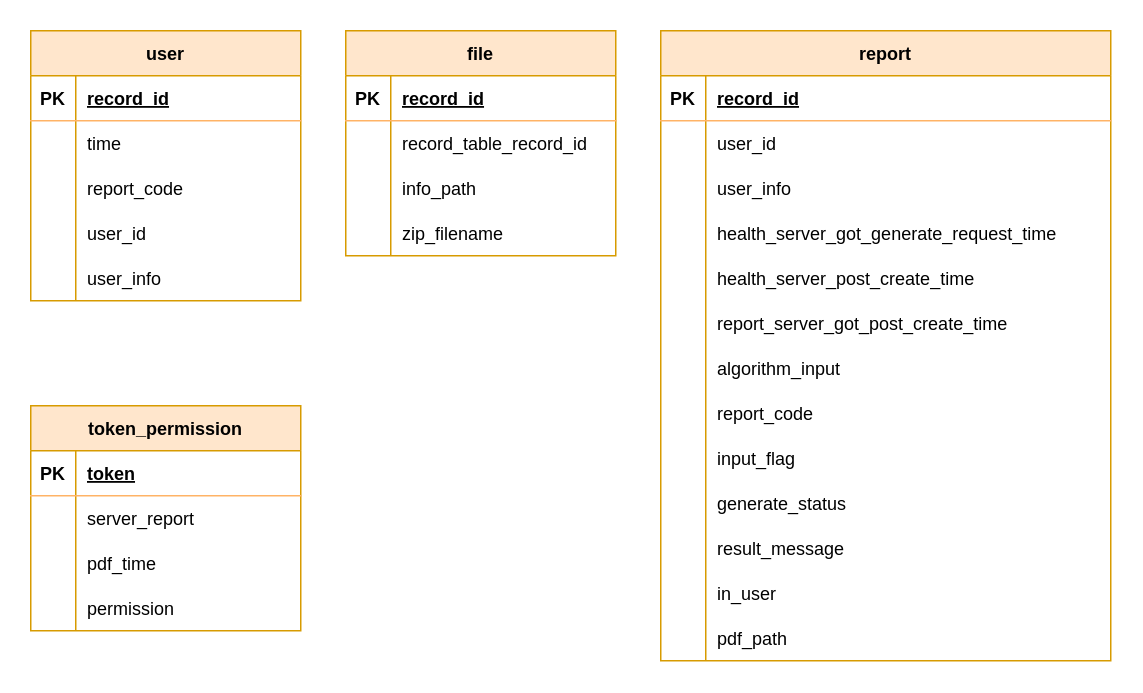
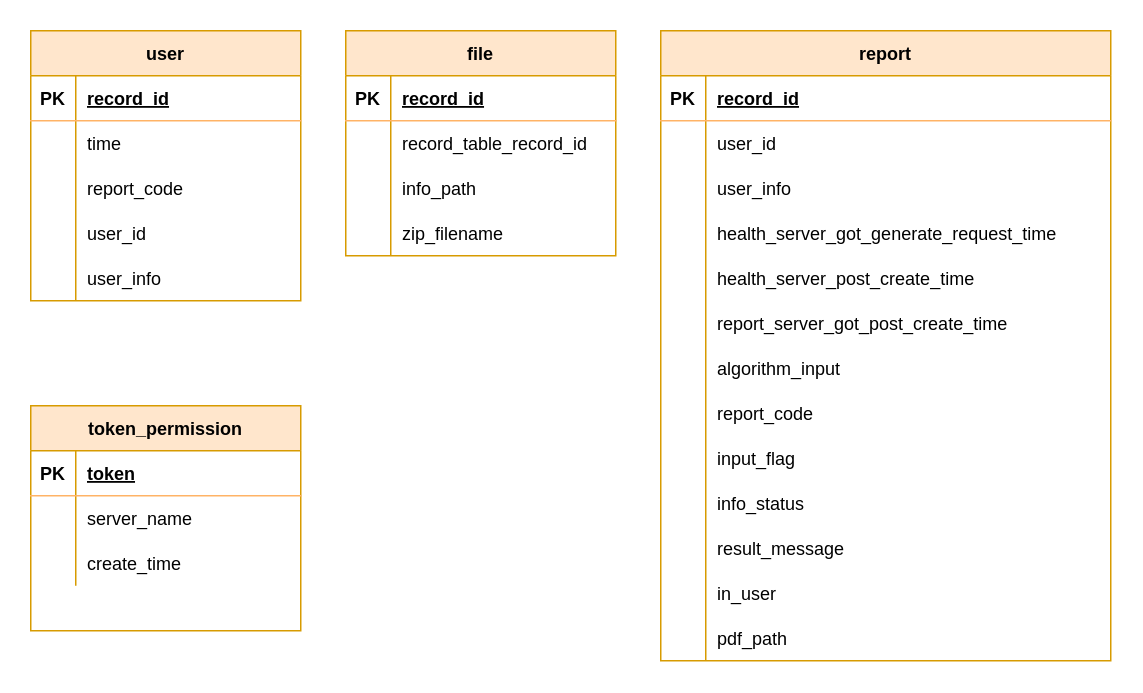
- <mxCell id="54" value="generate_status" style="shape=partialRectangle;connectable=0;fillColor=none;top=0;left=0;bottom=0;right=0;align=left;spacingLeft=6;overflow=hidden;" parent="1" vertex="1"><mxGeometry x="470" y="320" width="270" height="30" as="geometry"><mxRectangle width="270" height="30" as="alternateBounds" /></mxGeometry></mxCell>
+ <mxCell id="54" value="info_status" style="shape=partialRectangle;connectable=0;fillColor=none;top=0;left=0;bottom=0;right=0;align=left;spacingLeft=6;overflow=hidden;" parent="1" vertex="1"><mxGeometry x="470" y="320" width="270" height="30" as="geometry"><mxRectangle width="270" height="30" as="alternateBounds" /></mxGeometry></mxCell>
- <mxCell id="63" value="server_report" style="shape=partialRectangle;connectable=0;fillColor=none;top=0;left=0;bottom=0;right=0;align=left;spacingLeft=6;overflow=hidden;" parent="61" vertex="1"><mxGeometry x="30" width="150" height="30" as="geometry"><mxRectangle width="150" height="30" as="alternateBounds" /></mxGeometry></mxCell>
+ <mxCell id="63" value="server_name" style="shape=partialRectangle;connectable=0;fillColor=none;top=0;left=0;bottom=0;right=0;align=left;spacingLeft=6;overflow=hidden;" parent="61" vertex="1"><mxGeometry x="30" width="150" height="30" as="geometry"><mxRectangle width="150" height="30" as="alternateBounds" /></mxGeometry></mxCell>
- <mxCell id="66" value="pdf_time" style="shape=partialRectangle;connectable=0;fillColor=none;top=0;left=0;bottom=0;right=0;align=left;spacingLeft=6;overflow=hidden;" parent="64" vertex="1"><mxGeometry x="30" width="150" height="30" as="geometry"><mxRectangle width="150" height="30" as="alternateBounds" /></mxGeometry></mxCell>
+ <mxCell id="66" value="create_time" style="shape=partialRectangle;connectable=0;fillColor=none;top=0;left=0;bottom=0;right=0;align=left;spacingLeft=6;overflow=hidden;" parent="64" vertex="1"><mxGeometry x="30" width="150" height="30" as="geometry"><mxRectangle width="150" height="30" as="alternateBounds" /></mxGeometry></mxCell>
- <mxCell id="69" value="permission" style="shape=partialRectangle;connectable=0;fillColor=none;top=0;left=0;bottom=0;right=0;align=left;spacingLeft=6;overflow=hidden;" parent="67" vertex="1"><mxGeometry x="30" width="150" height="30" as="geometry"><mxRectangle width="150" height="30" as="alternateBounds" /></mxGeometry></mxCell>
